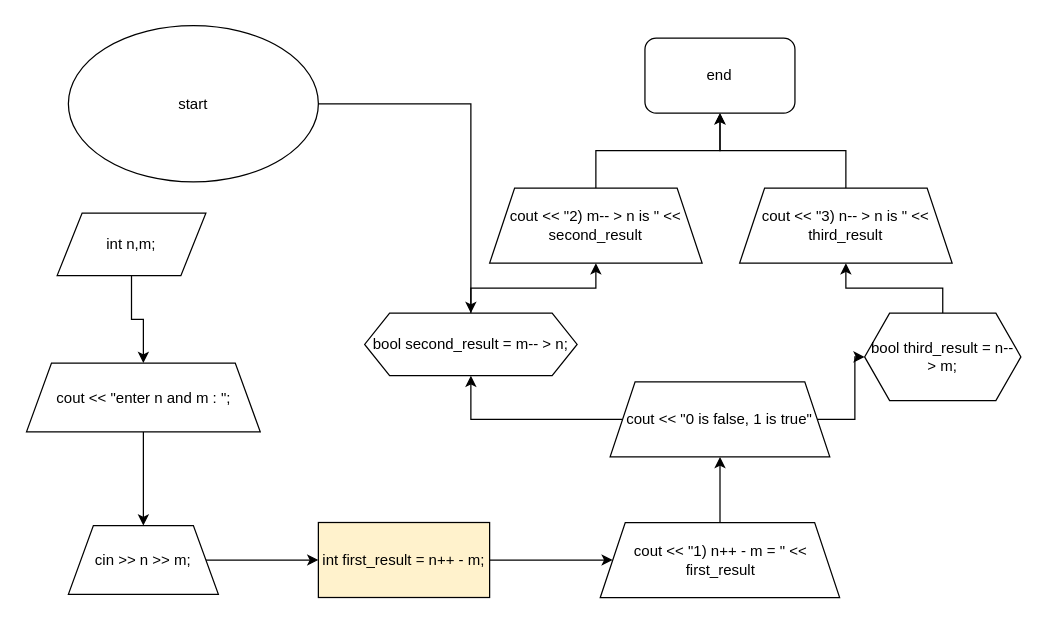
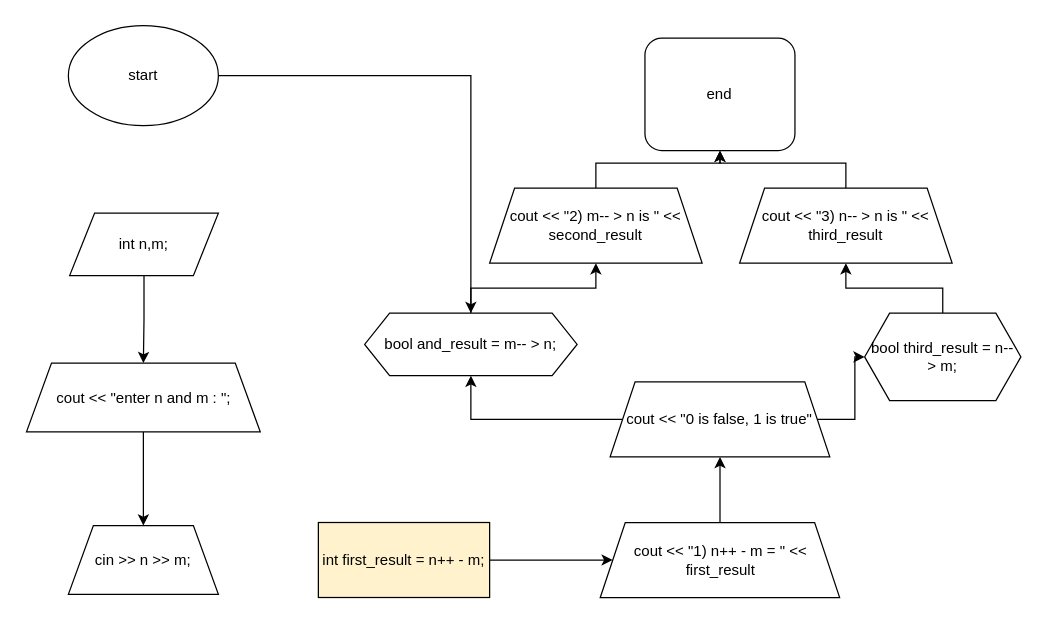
- <mxCell id="25" value="end" style="rounded=1;whiteSpace=wrap;html=1;" vertex="1" parent="1"><mxGeometry x="515.26" y="30" width="120" height="60" as="geometry" /></mxCell>
+ <mxCell id="25" value="end" style="rounded=1;whiteSpace=wrap;html=1;" vertex="1" parent="1"><mxGeometry x="515.26" y="30" width="120" height="90" as="geometry" /></mxCell>
- <mxCell id="3" value="start" style="ellipse;whiteSpace=wrap;html=1;" vertex="1" parent="1"><mxGeometry x="54" y="20" width="200" height="125" as="geometry" /></mxCell>
+ <mxCell id="3" value="start" style="ellipse;whiteSpace=wrap;html=1;" vertex="1" parent="1"><mxGeometry x="54" y="20" width="120" height="80" as="geometry" /></mxCell>
- <mxCell id="5" value="int n,m;" style="shape=parallelogram;perimeter=parallelogramPerimeter;whiteSpace=wrap;html=1;fixedSize=1;" vertex="1" parent="1"><mxGeometry x="45" y="170" width="119" height="50" as="geometry" /></mxCell>
+ <mxCell id="5" value="int n,m;" style="shape=parallelogram;perimeter=parallelogramPerimeter;whiteSpace=wrap;html=1;fixedSize=1;" vertex="1" parent="1"><mxGeometry x="55" y="170" width="119" height="50" as="geometry" /></mxCell>
- <mxCell id="18" value="bool second_result = m-- &amp;gt; n;" style="shape=hexagon;perimeter=hexagonPerimeter2;whiteSpace=wrap;html=1;fixedSize=1;" vertex="1" parent="1"><mxGeometry x="291" y="250" width="170" height="50" as="geometry" /></mxCell>
+ <mxCell id="18" value="bool and_result = m-- &amp;gt; n;" style="shape=hexagon;perimeter=hexagonPerimeter2;whiteSpace=wrap;html=1;fixedSize=1;" vertex="1" parent="1"><mxGeometry x="291" y="250" width="170" height="50" as="geometry" /></mxCell>
- <mxCell id="8" value="" style="edgeStyle=orthogonalEdgeStyle;rounded=0;orthogonalLoop=1;jettySize=auto;html=1;" edge="1" parent="1" source="9" target="11"><mxGeometry relative="1" as="geometry" /></mxCell>
